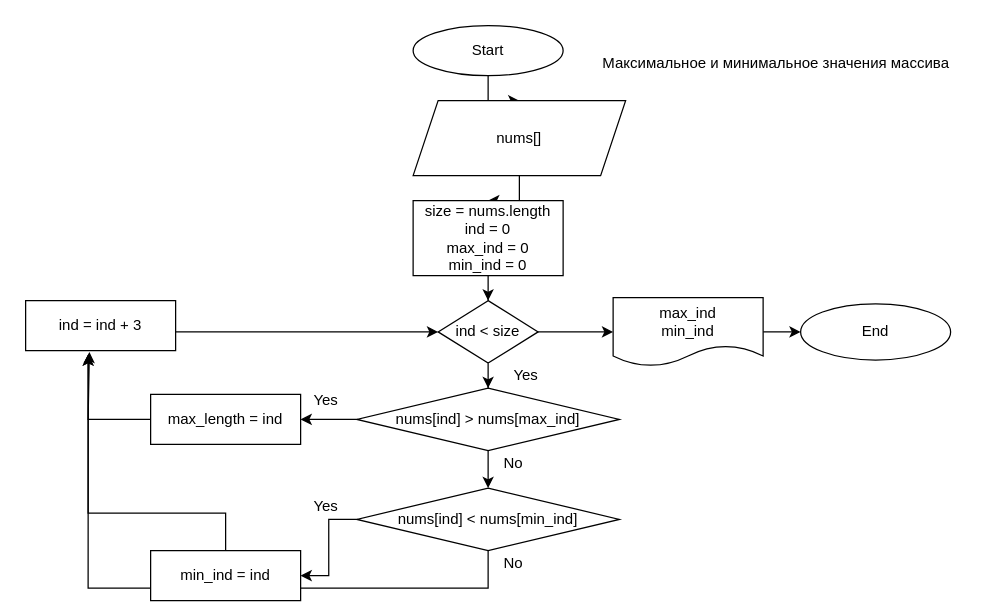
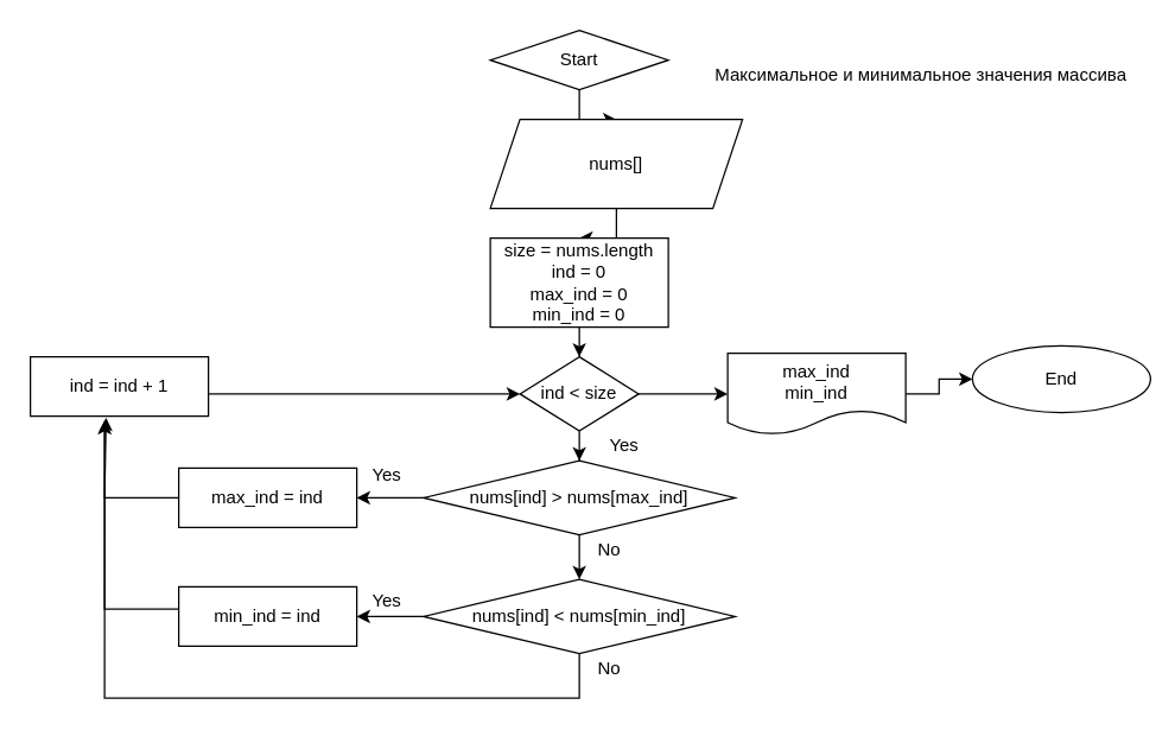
- <mxCell id="3" value="Start" style="ellipse;whiteSpace=wrap;html=1;" parent="1" vertex="1"><mxGeometry x="330" y="20" width="120" height="40" as="geometry" /></mxCell>
+ <mxCell id="3" value="Start" style="rhombus;whiteSpace=wrap;html=1;" parent="1" vertex="1"><mxGeometry x="330" y="20" width="120" height="40" as="geometry" /></mxCell>
- <mxCell id="24" value="ind = ind + 3" style="whiteSpace=wrap;html=1;" parent="1" vertex="1"><mxGeometry x="20" y="240" width="120" height="40" as="geometry" /></mxCell>
+ <mxCell id="24" value="ind = ind + 1" style="whiteSpace=wrap;html=1;" parent="1" vertex="1"><mxGeometry x="20" y="240" width="120" height="40" as="geometry" /></mxCell>
- <mxCell id="25" value="End" style="ellipse;whiteSpace=wrap;html=1;" parent="1" vertex="1"><mxGeometry x="640" y="242.5" width="120" height="45" as="geometry" /></mxCell>
+ <mxCell id="25" value="End" style="ellipse;whiteSpace=wrap;html=1;" parent="1" vertex="1"><mxGeometry x="655" y="232.5" width="120" height="45" as="geometry" /></mxCell>
- <mxCell id="17" value="max_length = ind" style="whiteSpace=wrap;html=1;" parent="1" vertex="1"><mxGeometry x="120" y="315" width="120" height="40" as="geometry" /></mxCell>
+ <mxCell id="17" value="max_ind = ind" style="whiteSpace=wrap;html=1;" parent="1" vertex="1"><mxGeometry x="120" y="315" width="120" height="40" as="geometry" /></mxCell>
- <mxCell id="22" value="min_ind = ind" style="whiteSpace=wrap;html=1;" parent="1" vertex="1"><mxGeometry x="120" y="440" width="120" height="40" as="geometry" /></mxCell>
+ <mxCell id="22" value="min_ind = ind" style="whiteSpace=wrap;html=1;" parent="1" vertex="1"><mxGeometry x="120" y="395" width="120" height="40" as="geometry" /></mxCell>
